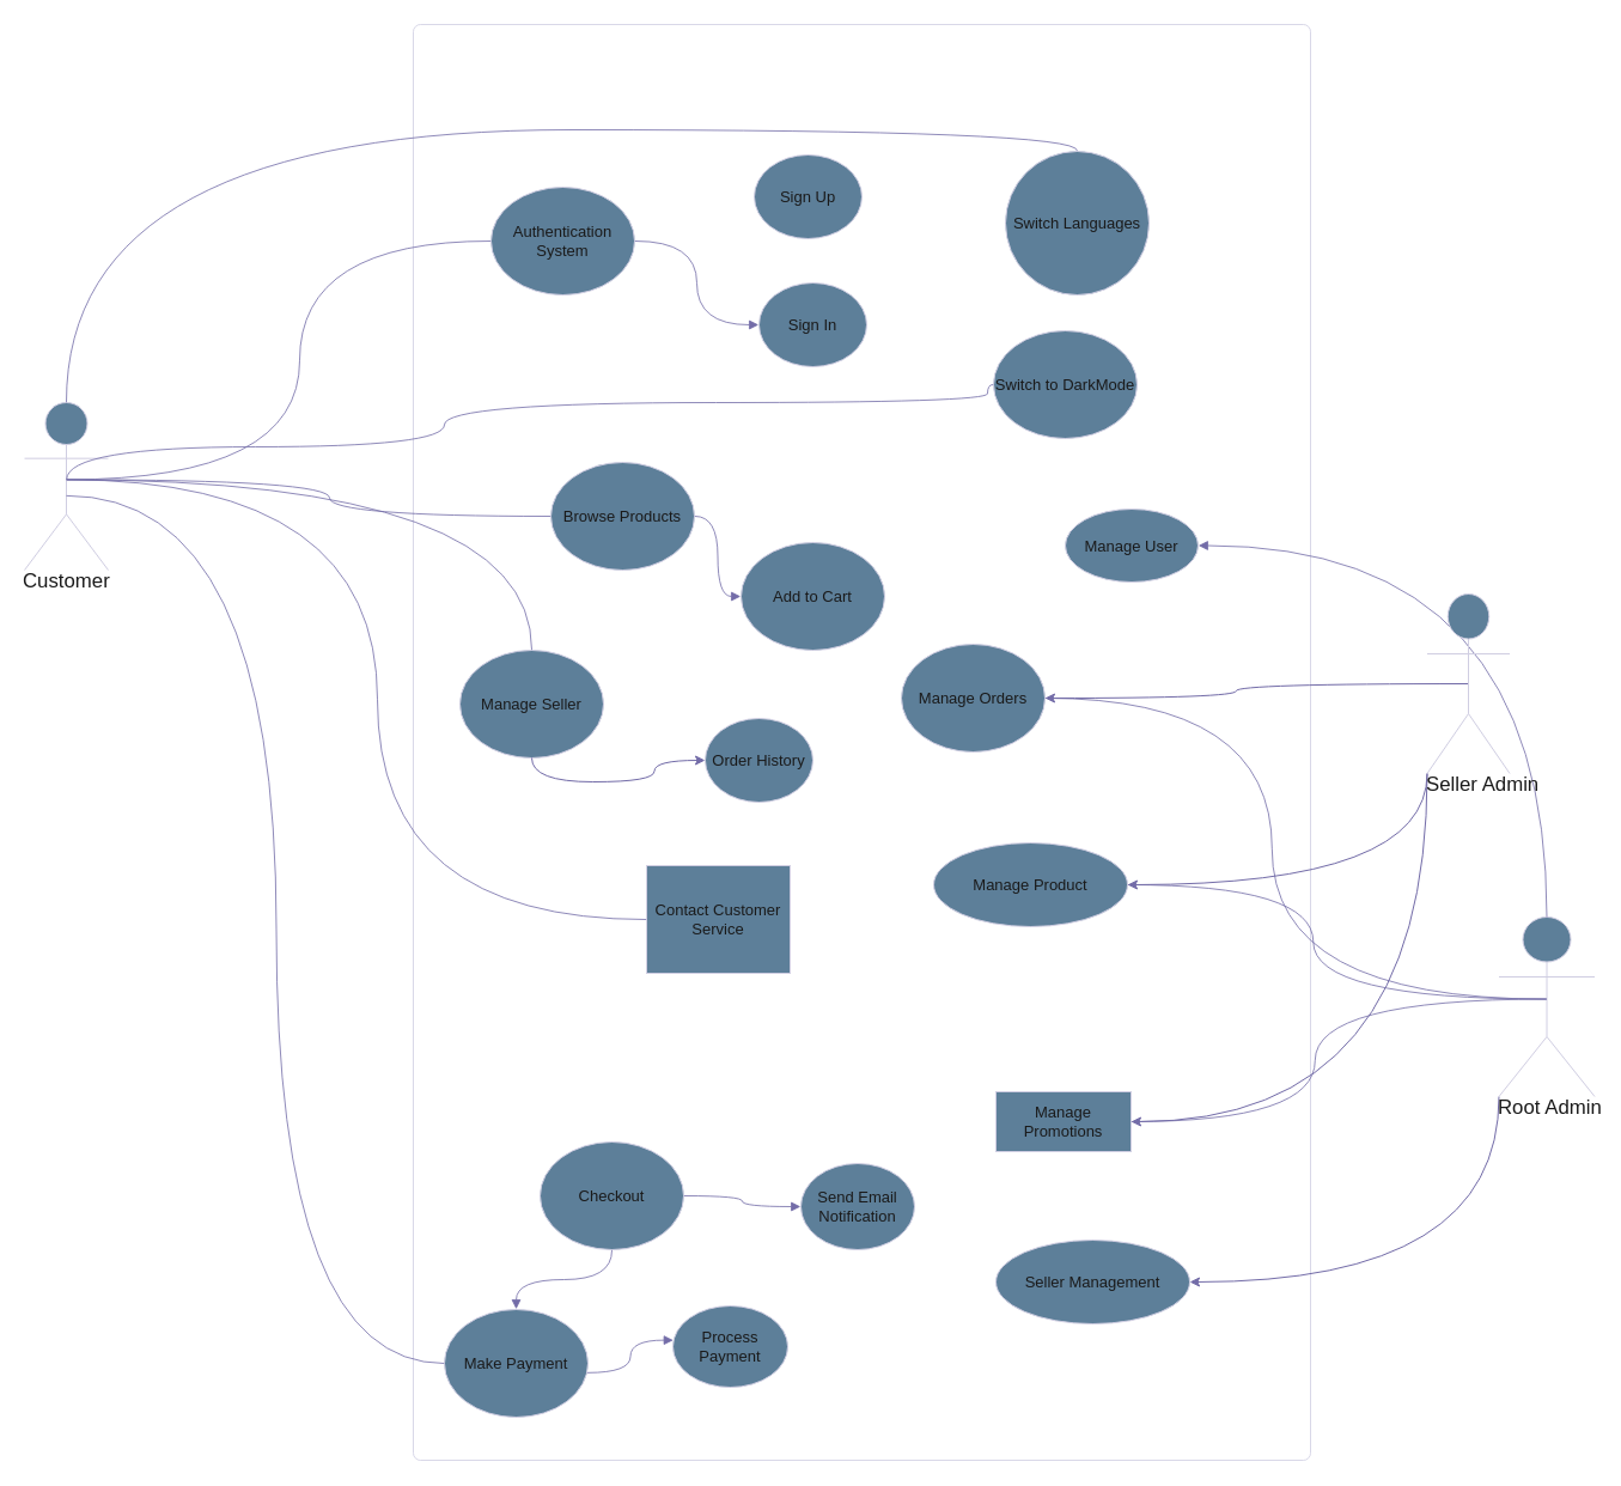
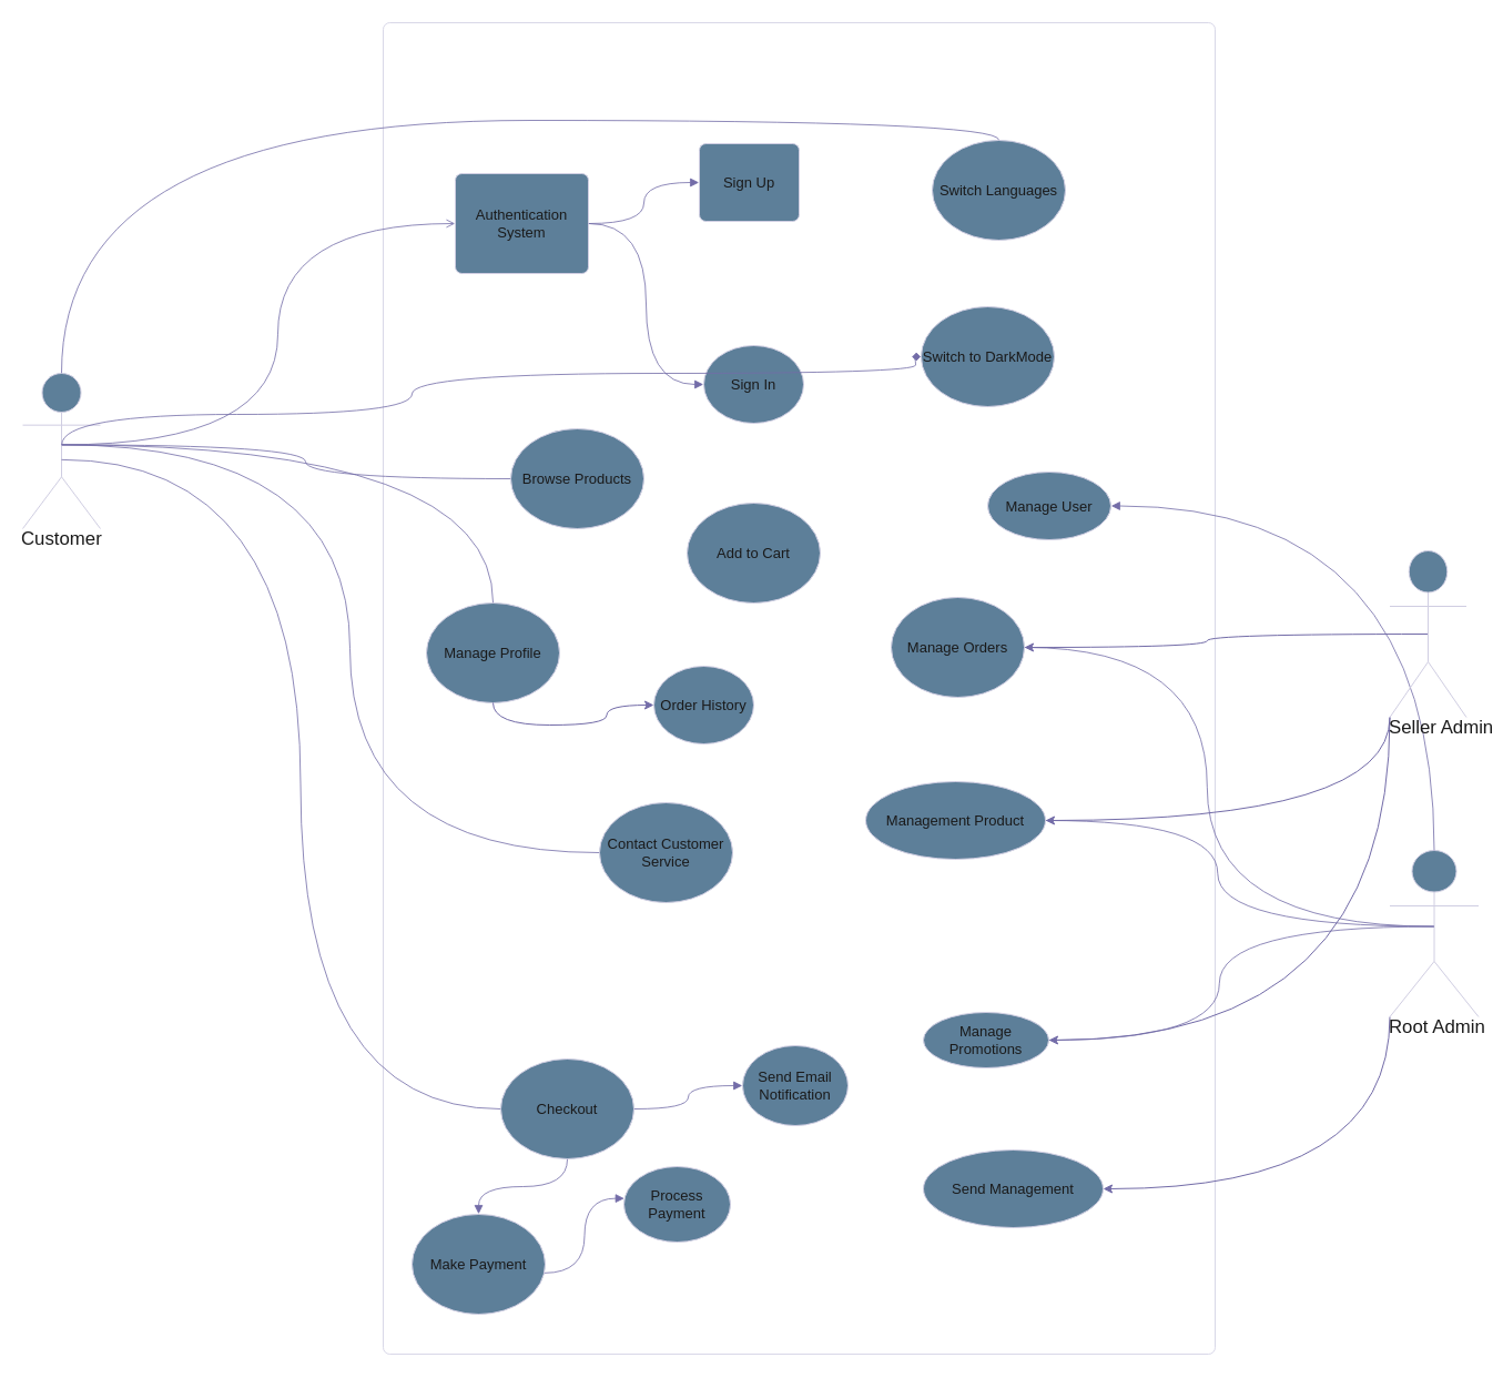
- <mxCell id="12" value="Sign Up" style="html=1;overflow=block;blockSpacing=1;whiteSpace=wrap;ellipse;fontSize=13;spacing=0;rounded=1;absoluteArcSize=1;arcSize=12;strokeWidth=NaN;lucidId=pQ2Qm06I7Qx0;labelBackgroundColor=none;fillColor=#5D7F99;strokeColor=#D0CEE2;fontColor=#1A1A1A;" parent="2" vertex="1"><mxGeometry x="285" y="109" width="90" height="70" as="geometry" /></mxCell>
+ <mxCell id="12" value="Sign Up" style="html=1;overflow=block;blockSpacing=1;whiteSpace=wrap;fontSize=13;spacing=0;absoluteArcSize=1;arcSize=12;strokeWidth=NaN;lucidId=pQ2Qm06I7Qx0;labelBackgroundColor=none;fillColor=#5D7F99;strokeColor=#D0CEE2;fontColor=#1A1A1A;rounded=1;" parent="2" vertex="1"><mxGeometry x="285" y="109" width="90" height="70" as="geometry" /></mxCell>
+ <mxCell id="25" value="" style="html=1;jettySize=18;whiteSpace=wrap;fontSize=13;strokeOpacity=100;strokeWidth=0.8;rounded=1;arcSize=24;edgeStyle=orthogonalEdgeStyle;startArrow=none;endArrow=block;endFill=1;exitX=1.003;exitY=0.5;exitPerimeter=0;entryX=-0.004;entryY=0.5;entryPerimeter=0;lucidId=oS2QCmF1P2~X;labelBackgroundColor=none;strokeColor=#736CA8;fontColor=default;curved=1;" parent="1" source="18" target="12" edge="1"><mxGeometry width="100" height="100" relative="1" as="geometry" /></mxCell>
- <mxCell id="22" value="Switch Languages" style="html=1;overflow=block;blockSpacing=1;whiteSpace=wrap;ellipse;fontSize=13;spacing=0;rounded=1;absoluteArcSize=1;arcSize=12;strokeWidth=NaN;lucidId=CQ2Q1B0ERteK;labelBackgroundColor=none;fillColor=#5D7F99;strokeColor=#D0CEE2;fontColor=#1A1A1A;" parent="1" vertex="1"><mxGeometry x="840" y="126" width="120" height="120" as="geometry" /></mxCell>
+ <mxCell id="22" value="Switch Languages" style="html=1;overflow=block;blockSpacing=1;whiteSpace=wrap;ellipse;fontSize=13;spacing=0;rounded=1;absoluteArcSize=1;arcSize=12;strokeWidth=NaN;lucidId=CQ2Q1B0ERteK;labelBackgroundColor=none;fillColor=#5D7F99;strokeColor=#D0CEE2;fontColor=#1A1A1A;" parent="1" vertex="1"><mxGeometry x="840" y="126" width="120" height="90" as="geometry" /></mxCell>
- <mxCell id="27" value="" style="html=1;jettySize=18;whiteSpace=wrap;fontSize=13;strokeOpacity=100;strokeWidth=0.8;rounded=1;arcSize=24;edgeStyle=orthogonalEdgeStyle;startArrow=none;endArrow=none;exitX=0.503;exitY=0.46;exitPerimeter=0;entryX=-0.003;entryY=0.5;entryPerimeter=0;lucidId=YS2QkivAKtR3;labelBackgroundColor=none;strokeColor=#736CA8;fontColor=default;curved=1;" parent="1" source="26" target="18" edge="1"><mxGeometry width="100" height="100" relative="1" as="geometry" /></mxCell>
+ <mxCell id="27" value="" style="html=1;jettySize=18;whiteSpace=wrap;fontSize=13;strokeOpacity=100;strokeWidth=0.8;rounded=1;arcSize=24;edgeStyle=orthogonalEdgeStyle;startArrow=none;endArrow=open;exitX=0.503;exitY=0.46;exitPerimeter=0;entryX=-0.003;entryY=0.5;entryPerimeter=0;lucidId=YS2QkivAKtR3;labelBackgroundColor=none;strokeColor=#736CA8;fontColor=default;curved=1;" parent="1" source="26" target="18" edge="1"><mxGeometry width="100" height="100" relative="1" as="geometry" /></mxCell>
- <mxCell id="18" value="Authentication System" style="html=1;overflow=block;blockSpacing=1;whiteSpace=wrap;ellipse;fontSize=13;spacing=0;rounded=1;absoluteArcSize=1;arcSize=12;strokeWidth=NaN;lucidId=3P2Q.H~9_Qun;labelBackgroundColor=none;fillColor=#5D7F99;strokeColor=#D0CEE2;fontColor=#1A1A1A;" parent="1" vertex="1"><mxGeometry x="410" y="156" width="120" height="90" as="geometry" /></mxCell>
+ <mxCell id="18" value="Authentication System" style="html=1;overflow=block;blockSpacing=1;whiteSpace=wrap;fontSize=13;spacing=0;absoluteArcSize=1;arcSize=12;strokeWidth=NaN;lucidId=3P2Q.H~9_Qun;labelBackgroundColor=none;fillColor=#5D7F99;strokeColor=#D0CEE2;fontColor=#1A1A1A;rounded=1;" parent="1" vertex="1"><mxGeometry x="410" y="156" width="120" height="90" as="geometry" /></mxCell>
- <mxCell id="11" value="Sign In" style="html=1;overflow=block;blockSpacing=1;whiteSpace=wrap;ellipse;fontSize=13;spacing=0;rounded=1;absoluteArcSize=1;arcSize=12;strokeWidth=NaN;lucidId=gQ2QIkzKoQ3c;labelBackgroundColor=none;fillColor=#5D7F99;strokeColor=#D0CEE2;fontColor=#1A1A1A;" parent="2" vertex="1"><mxGeometry x="289" y="216" width="90" height="70" as="geometry" /></mxCell>
+ <mxCell id="11" value="Sign In" style="html=1;overflow=block;blockSpacing=1;whiteSpace=wrap;ellipse;fontSize=13;spacing=0;rounded=1;absoluteArcSize=1;arcSize=12;strokeWidth=NaN;lucidId=gQ2QIkzKoQ3c;labelBackgroundColor=none;fillColor=#5D7F99;strokeColor=#D0CEE2;fontColor=#1A1A1A;" parent="2" vertex="1"><mxGeometry x="289" y="291" width="90" height="70" as="geometry" /></mxCell>
- <mxCell id="39" value="" style="html=1;jettySize=18;whiteSpace=wrap;fontSize=13;strokeOpacity=100;strokeWidth=0.8;rounded=1;arcSize=24;edgeStyle=orthogonalEdgeStyle;startArrow=none;endArrow=none;exitX=0.503;exitY=0.46;exitPerimeter=0;entryX=-0.003;entryY=0.5;entryPerimeter=0;lucidId=_62Q~MBwwOtY;labelBackgroundColor=none;strokeColor=#736CA8;fontColor=default;curved=1;" parent="1" source="26" target="21" edge="1"><mxGeometry width="100" height="100" relative="1" as="geometry"><Array as="points"><mxPoint x="55" y="373" /><mxPoint x="371" y="373" /><mxPoint x="371" y="336" /><mxPoint x="825" y="336" /></Array></mxGeometry></mxCell>
+ <mxCell id="39" value="" style="html=1;jettySize=18;whiteSpace=wrap;fontSize=13;strokeOpacity=100;strokeWidth=0.8;rounded=1;arcSize=24;edgeStyle=orthogonalEdgeStyle;startArrow=none;endArrow=diamond;exitX=0.503;exitY=0.46;exitPerimeter=0;entryX=-0.003;entryY=0.5;entryPerimeter=0;lucidId=_62Q~MBwwOtY;labelBackgroundColor=none;strokeColor=#736CA8;fontColor=default;curved=1;" parent="1" source="26" target="21" edge="1"><mxGeometry width="100" height="100" relative="1" as="geometry"><Array as="points"><mxPoint x="55" y="373" /><mxPoint x="371" y="373" /><mxPoint x="371" y="336" /><mxPoint x="825" y="336" /></Array></mxGeometry></mxCell>
- <mxCell id="17" value="" style="html=1;jettySize=18;whiteSpace=wrap;fontSize=13;strokeOpacity=100;strokeWidth=0.8;rounded=1;arcSize=24;edgeStyle=orthogonalEdgeStyle;startArrow=none;endArrow=block;endFill=1;exitX=1.003;exitY=0.5;exitPerimeter=0;entryX=-0.003;entryY=0.5;entryPerimeter=0;lucidId=C-2QEv6fhq6a;labelBackgroundColor=none;strokeColor=#736CA8;fontColor=default;curved=1;" parent="2" source="16" target="10" edge="1"><mxGeometry width="100" height="100" relative="1" as="geometry" /></mxCell>
- <mxCell id="47" value="Seller Admin" style="html=1;overflow=block;blockSpacing=1;shape=umlActor;labelPosition=center;verticalLabelPosition=bottom;verticalAlign=top;whiteSpace=nowrap;fontSize=16.8;align=center;spacing=0;rounded=1;absoluteArcSize=1;arcSize=12;strokeWidth=NaN;lucidId=fW2QMRQ2FFnh;labelBackgroundColor=none;fillColor=#5D7F99;strokeColor=#D0CEE2;fontColor=#1A1A1A;" parent="1" vertex="1"><mxGeometry x="1192.5" y="496" width="69" height="150" as="geometry" /></mxCell>
+ <mxCell id="47" value="Seller Admin" style="html=1;overflow=block;blockSpacing=1;shape=umlActor;labelPosition=center;verticalLabelPosition=bottom;verticalAlign=top;whiteSpace=nowrap;fontSize=16.8;align=center;spacing=0;rounded=1;absoluteArcSize=1;arcSize=12;strokeWidth=NaN;lucidId=fW2QMRQ2FFnh;labelBackgroundColor=none;fillColor=#5D7F99;strokeColor=#D0CEE2;fontColor=#1A1A1A;" parent="1" vertex="1"><mxGeometry x="1252.5" y="496" width="69" height="150" as="geometry" /></mxCell>
- <mxCell id="4" value="Manage Orders" style="html=1;overflow=block;blockSpacing=1;whiteSpace=wrap;ellipse;fontSize=13;spacing=0;rounded=1;absoluteArcSize=1;arcSize=12;strokeWidth=NaN;lucidId=GQ2Qpt-k2TUM;labelBackgroundColor=none;fillColor=#5D7F99;strokeColor=#D0CEE2;fontColor=#1A1A1A;" parent="2" vertex="1"><mxGeometry x="408" y="518" width="120" height="90" as="geometry" /></mxCell>
+ <mxCell id="4" value="Manage Orders" style="html=1;overflow=block;blockSpacing=1;whiteSpace=wrap;ellipse;fontSize=13;spacing=0;rounded=1;absoluteArcSize=1;arcSize=12;strokeWidth=NaN;lucidId=GQ2Qpt-k2TUM;labelBackgroundColor=none;fillColor=#5D7F99;strokeColor=#D0CEE2;fontColor=#1A1A1A;" parent="2" vertex="1"><mxGeometry x="458" y="518" width="120" height="90" as="geometry" /></mxCell>
- <mxCell id="13" value="Manage Seller" style="html=1;overflow=block;blockSpacing=1;whiteSpace=wrap;ellipse;fontSize=13;spacing=0;rounded=1;absoluteArcSize=1;arcSize=12;strokeWidth=NaN;lucidId=nQ2QqsYFeYQ.;labelBackgroundColor=none;fillColor=#5D7F99;strokeColor=#D0CEE2;fontColor=#1A1A1A;" parent="2" vertex="1"><mxGeometry x="39" y="523" width="120" height="90" as="geometry" /></mxCell>
+ <mxCell id="13" value="Manage Profile" style="html=1;overflow=block;blockSpacing=1;whiteSpace=wrap;ellipse;fontSize=13;spacing=0;rounded=1;absoluteArcSize=1;arcSize=12;strokeWidth=NaN;lucidId=nQ2QqsYFeYQ.;labelBackgroundColor=none;fillColor=#5D7F99;strokeColor=#D0CEE2;fontColor=#1A1A1A;" parent="2" vertex="1"><mxGeometry x="39" y="523" width="120" height="90" as="geometry" /></mxCell>
+ <mxCell id="43" value="" style="html=1;jettySize=18;whiteSpace=wrap;fontSize=13;strokeOpacity=100;strokeWidth=0.8;rounded=1;arcSize=24;edgeStyle=orthogonalEdgeStyle;startArrow=none;endArrow=none;exitX=0.5;exitY=0.556;exitPerimeter=0;entryX=-0.003;entryY=0.5;entryPerimeter=0;lucidId=i~2QMz9l2rcJ;labelBackgroundColor=none;strokeColor=#736CA8;fontColor=default;curved=1;" parent="1" source="26" target="20" edge="1"><mxGeometry width="100" height="100" relative="1" as="geometry" /></mxCell>
- <mxCell id="8" value="Manage Product" style="html=1;overflow=block;blockSpacing=1;whiteSpace=wrap;ellipse;fontSize=13;spacing=0;rounded=1;absoluteArcSize=1;arcSize=12;strokeWidth=NaN;lucidId=jQ2QxQQG_BpM;labelBackgroundColor=none;fillColor=#5D7F99;strokeColor=#D0CEE2;fontColor=#1A1A1A;" parent="2" vertex="1"><mxGeometry x="435" y="684" width="162" height="70" as="geometry" /></mxCell>
+ <mxCell id="8" value="Management Product" style="html=1;overflow=block;blockSpacing=1;whiteSpace=wrap;ellipse;fontSize=13;spacing=0;rounded=1;absoluteArcSize=1;arcSize=12;strokeWidth=NaN;lucidId=jQ2QxQQG_BpM;labelBackgroundColor=none;fillColor=#5D7F99;strokeColor=#D0CEE2;fontColor=#1A1A1A;" parent="2" vertex="1"><mxGeometry x="435" y="684" width="162" height="70" as="geometry" /></mxCell>
- <mxCell id="15" value="Contact Customer Service   " style="html=1;overflow=block;blockSpacing=1;whiteSpace=wrap;fontSize=13;spacing=0;absoluteArcSize=1;arcSize=12;strokeWidth=NaN;lucidId=lQ2Qx4Nd9Wk9;labelBackgroundColor=none;fillColor=#5D7F99;strokeColor=#D0CEE2;fontColor=#1A1A1A;rounded=0;" parent="2" vertex="1"><mxGeometry x="195" y="703" width="120" height="90" as="geometry" /></mxCell>
+ <mxCell id="15" value="Contact Customer Service   " style="html=1;overflow=block;blockSpacing=1;whiteSpace=wrap;ellipse;fontSize=13;spacing=0;rounded=1;absoluteArcSize=1;arcSize=12;strokeWidth=NaN;lucidId=lQ2Qx4Nd9Wk9;labelBackgroundColor=none;fillColor=#5D7F99;strokeColor=#D0CEE2;fontColor=#1A1A1A;" parent="2" vertex="1"><mxGeometry x="195" y="703" width="120" height="90" as="geometry" /></mxCell>
- <mxCell id="42" value="" style="html=1;jettySize=18;whiteSpace=wrap;fontSize=13;strokeOpacity=100;strokeWidth=0.8;rounded=1;arcSize=24;edgeStyle=orthogonalEdgeStyle;startArrow=none;endArrow=none;exitX=0.5;exitY=0.556;exitPerimeter=0;entryX=-0.003;entryY=0.5;entryPerimeter=0;lucidId=4.2QdxSUvhn6;labelBackgroundColor=none;strokeColor=#736CA8;fontColor=default;curved=1;" parent="1" source="26" target="23" edge="1"><mxGeometry width="100" height="100" relative="1" as="geometry" /></mxCell>
- <mxCell id="9" value="Manage Promotions" style="html=1;overflow=block;blockSpacing=1;whiteSpace=wrap;fontSize=13;spacing=0;absoluteArcSize=1;arcSize=12;strokeWidth=NaN;lucidId=kQ2QFgKMFvje;labelBackgroundColor=none;fillColor=#5D7F99;strokeColor=#D0CEE2;fontColor=#1A1A1A;rounded=0;" parent="2" vertex="1"><mxGeometry x="487" y="892" width="113" height="50" as="geometry" /></mxCell>
+ <mxCell id="9" value="Manage Promotions" style="html=1;overflow=block;blockSpacing=1;whiteSpace=wrap;ellipse;fontSize=13;spacing=0;rounded=1;absoluteArcSize=1;arcSize=12;strokeWidth=NaN;lucidId=kQ2QFgKMFvje;labelBackgroundColor=none;fillColor=#5D7F99;strokeColor=#D0CEE2;fontColor=#1A1A1A;" parent="2" vertex="1"><mxGeometry x="487" y="892" width="113" height="50" as="geometry" /></mxCell>
- <mxCell id="5" value="Send Email Notification" style="html=1;overflow=block;blockSpacing=1;whiteSpace=wrap;ellipse;fontSize=13;spacing=0;rounded=1;absoluteArcSize=1;arcSize=12;strokeWidth=NaN;lucidId=K02QZPRtgNHE;labelBackgroundColor=none;fillColor=#5D7F99;strokeColor=#D0CEE2;fontColor=#1A1A1A;" parent="2" vertex="1"><mxGeometry x="324" y="952" width="95" height="72" as="geometry" /></mxCell>
+ <mxCell id="5" value="Send Email Notification" style="html=1;overflow=block;blockSpacing=1;whiteSpace=wrap;ellipse;fontSize=13;spacing=0;rounded=1;absoluteArcSize=1;arcSize=12;strokeWidth=NaN;lucidId=K02QZPRtgNHE;labelBackgroundColor=none;fillColor=#5D7F99;strokeColor=#D0CEE2;fontColor=#1A1A1A;" parent="2" vertex="1"><mxGeometry x="324" y="922" width="95" height="72" as="geometry" /></mxCell>
- <mxCell id="7" value="Seller Management" style="html=1;overflow=block;blockSpacing=1;whiteSpace=wrap;ellipse;fontSize=13;spacing=0;rounded=1;absoluteArcSize=1;arcSize=12;strokeWidth=NaN;lucidId=jQ2QxQQG_BpM;labelBackgroundColor=none;fillColor=#5D7F99;strokeColor=#D0CEE2;fontColor=#1A1A1A;" parent="2" vertex="1"><mxGeometry x="487" y="1016" width="162" height="70" as="geometry" /></mxCell>
+ <mxCell id="7" value="Send Management" style="html=1;overflow=block;blockSpacing=1;whiteSpace=wrap;ellipse;fontSize=13;spacing=0;rounded=1;absoluteArcSize=1;arcSize=12;strokeWidth=NaN;lucidId=jQ2QxQQG_BpM;labelBackgroundColor=none;fillColor=#5D7F99;strokeColor=#D0CEE2;fontColor=#1A1A1A;" parent="2" vertex="1"><mxGeometry x="487" y="1016" width="162" height="70" as="geometry" /></mxCell>
- <mxCell id="6" value="Process Payment " style="html=1;overflow=block;blockSpacing=1;whiteSpace=wrap;ellipse;fontSize=13;spacing=0;rounded=1;absoluteArcSize=1;arcSize=12;strokeWidth=NaN;lucidId=k02QTc5v30ZF;labelBackgroundColor=none;fillColor=#5D7F99;strokeColor=#D0CEE2;fontColor=#1A1A1A;" parent="2" vertex="1"><mxGeometry x="217" y="1071" width="96" height="68" as="geometry" /></mxCell>
+ <mxCell id="6" value="Process Payment " style="html=1;overflow=block;blockSpacing=1;whiteSpace=wrap;ellipse;fontSize=13;spacing=0;rounded=1;absoluteArcSize=1;arcSize=12;strokeWidth=NaN;lucidId=k02QTc5v30ZF;labelBackgroundColor=none;fillColor=#5D7F99;strokeColor=#D0CEE2;fontColor=#1A1A1A;" parent="2" vertex="1"><mxGeometry x="217" y="1031" width="96" height="68" as="geometry" /></mxCell>
